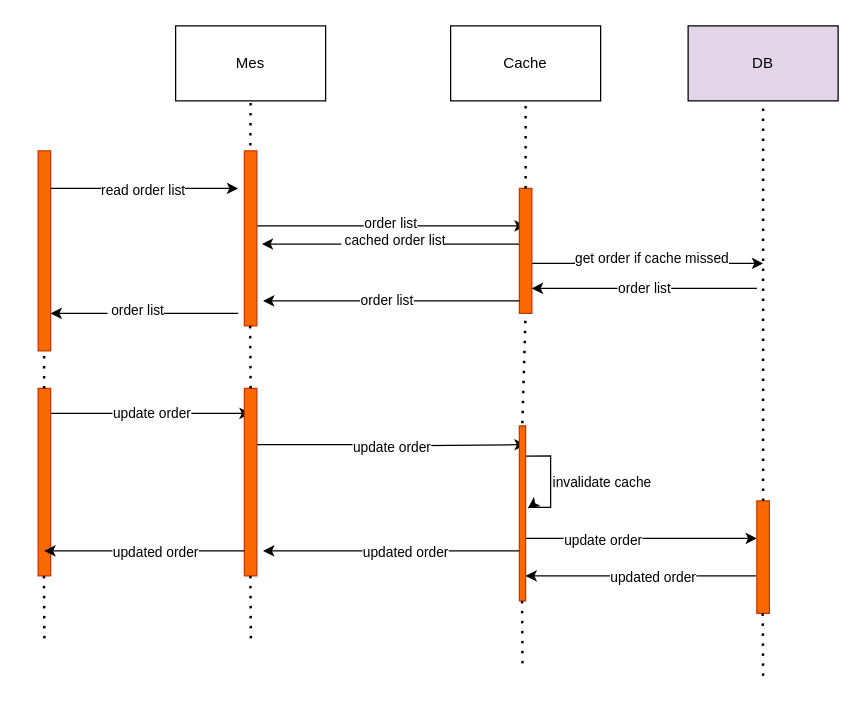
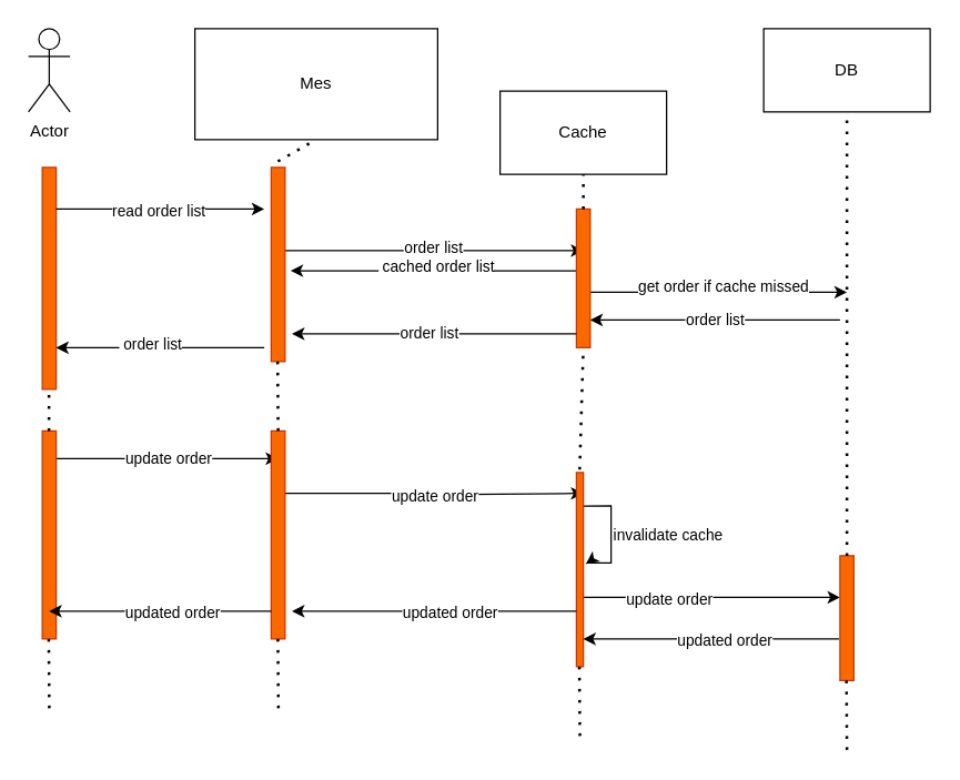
+ <mxCell id="2" value="Actor" style="shape=umlActor;verticalLabelPosition=bottom;verticalAlign=top;html=1;outlineConnect=0;" vertex="1" parent="1"><mxGeometry x="20" y="20" width="30" height="60" as="geometry" /></mxCell>
- <mxCell id="3" value="Mes" style="rounded=0;whiteSpace=wrap;html=1;" vertex="1" parent="1"><mxGeometry x="140" y="20" width="120" height="60" as="geometry" /></mxCell>
+ <mxCell id="3" value="Mes" style="rounded=0;whiteSpace=wrap;html=1;" vertex="1" parent="1"><mxGeometry x="140" y="20" width="175" height="80" as="geometry" /></mxCell>
- <mxCell id="4" value="Cache" style="rounded=0;whiteSpace=wrap;html=1;" vertex="1" parent="1"><mxGeometry x="360" y="20" width="120" height="60" as="geometry" /></mxCell>
+ <mxCell id="4" value="Cache" style="rounded=0;whiteSpace=wrap;html=1;" vertex="1" parent="1"><mxGeometry x="360" y="65" width="120" height="60" as="geometry" /></mxCell>
- <mxCell id="21" value="DB" style="rounded=0;whiteSpace=wrap;html=1;fillColor=#e1d5e7;" vertex="1" parent="1"><mxGeometry x="550" y="20" width="120" height="60" as="geometry" /></mxCell>
+ <mxCell id="21" value="DB" style="rounded=0;whiteSpace=wrap;html=1;" vertex="1" parent="1"><mxGeometry x="550" y="20" width="120" height="60" as="geometry" /></mxCell>
